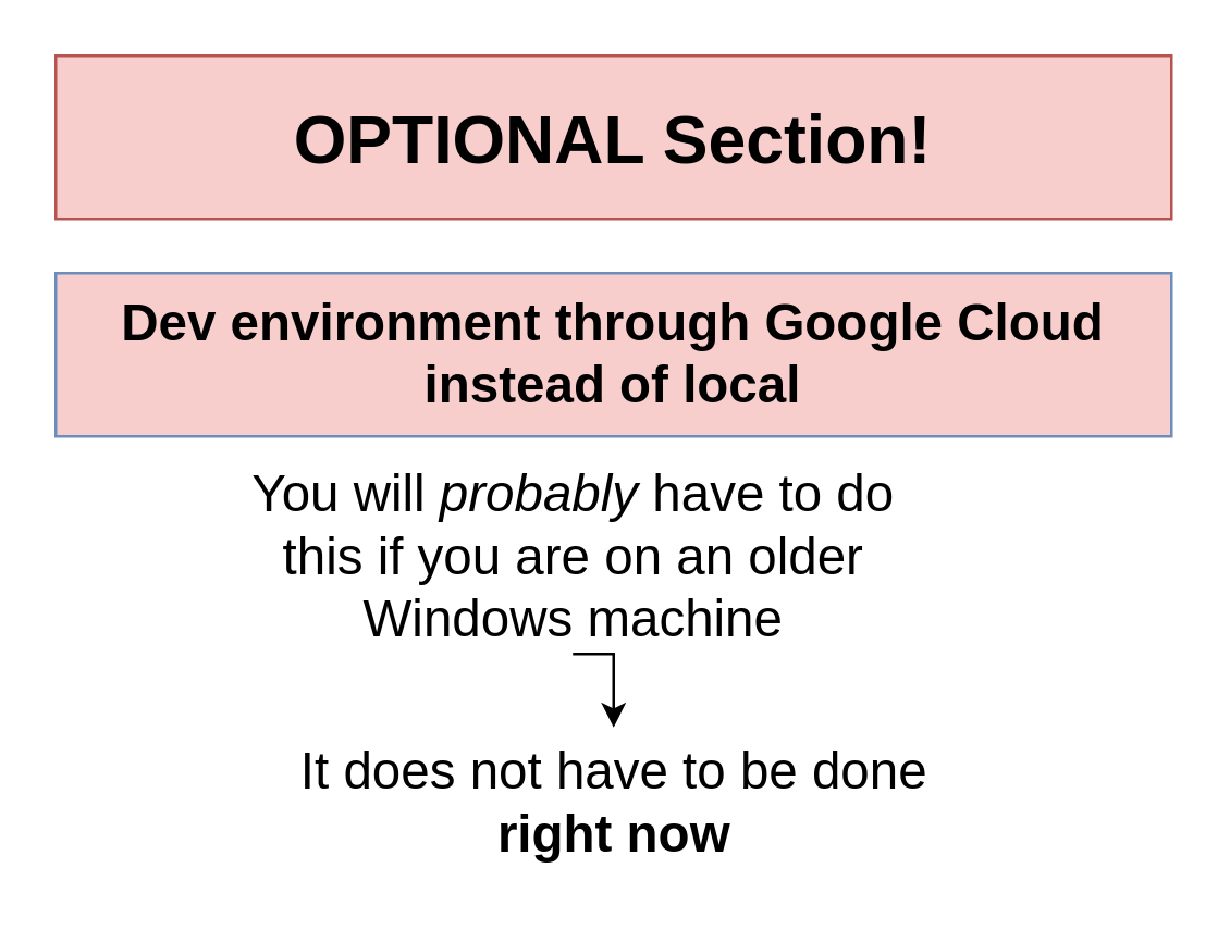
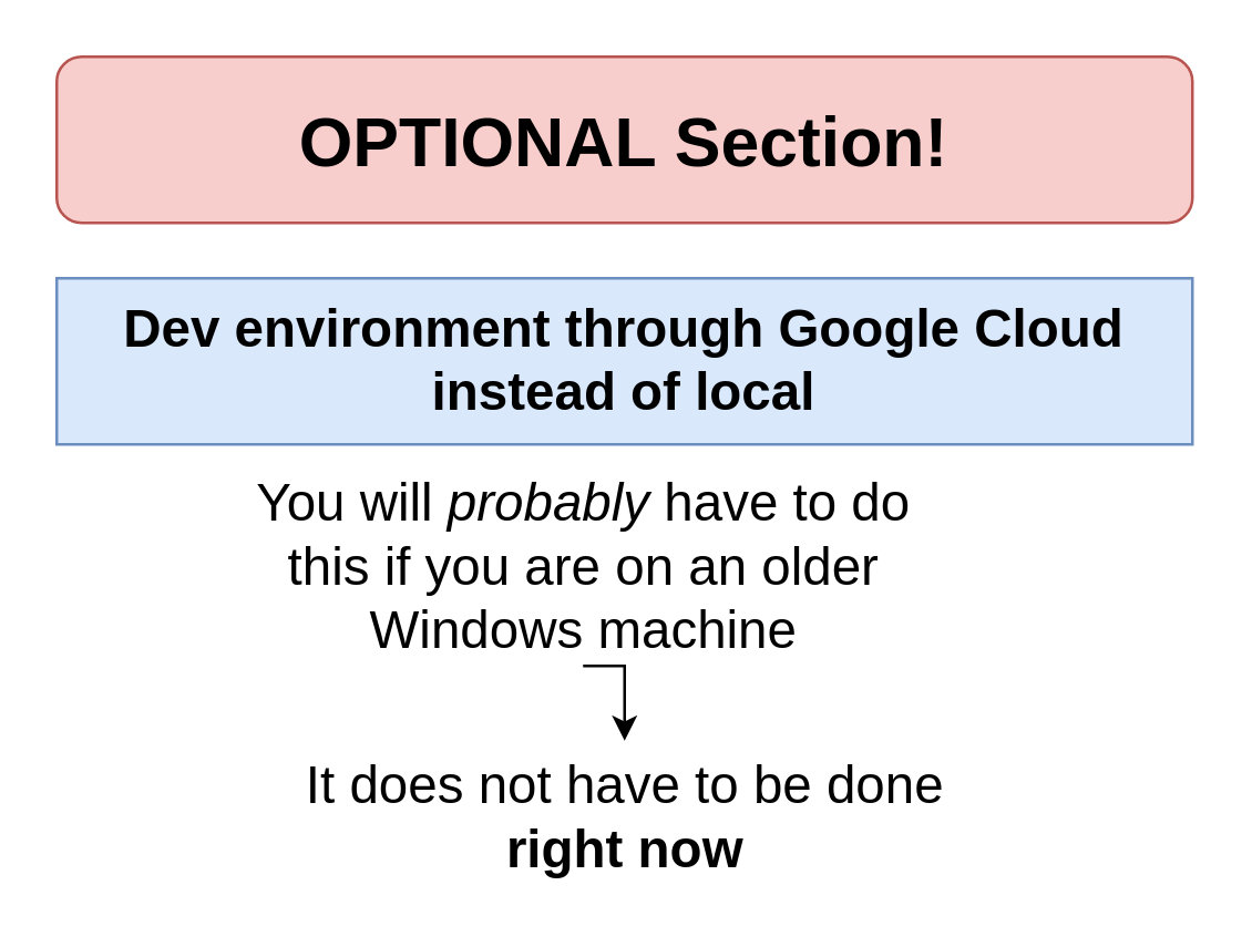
- <mxCell id="2" value="&lt;b style=&quot;font-size: 25px;&quot;&gt;OPTIONAL Section!&lt;/b&gt;" style="rounded=0;whiteSpace=wrap;html=1;fillColor=#f8cecc;strokeColor=#b85450;fontSize=25;" vertex="1" parent="1"><mxGeometry x="20" y="20" width="410" height="60" as="geometry" /></mxCell>
+ <mxCell id="2" value="&lt;b style=&quot;font-size: 25px;&quot;&gt;OPTIONAL Section!&lt;/b&gt;" style="whiteSpace=wrap;html=1;fillColor=#f8cecc;strokeColor=#b85450;fontSize=25;rounded=1;" vertex="1" parent="1"><mxGeometry x="20" y="20" width="410" height="60" as="geometry" /></mxCell>
- <mxCell id="3" value="&lt;span style=&quot;font-size: 19px;&quot;&gt;Dev environment through Google Cloud instead of local&lt;/span&gt;" style="rounded=0;whiteSpace=wrap;html=1;fillColor=#f8cecc;strokeColor=#6c8ebf;fontSize=19;fontStyle=1;" vertex="1" parent="1"><mxGeometry x="20" y="100" width="410" height="60" as="geometry" /></mxCell>
+ <mxCell id="3" value="&lt;span style=&quot;font-size: 19px;&quot;&gt;Dev environment through Google Cloud instead of local&lt;/span&gt;" style="rounded=0;whiteSpace=wrap;html=1;fillColor=#dae8fc;strokeColor=#6c8ebf;fontSize=19;fontStyle=1" vertex="1" parent="1"><mxGeometry x="20" y="100" width="410" height="60" as="geometry" /></mxCell>
